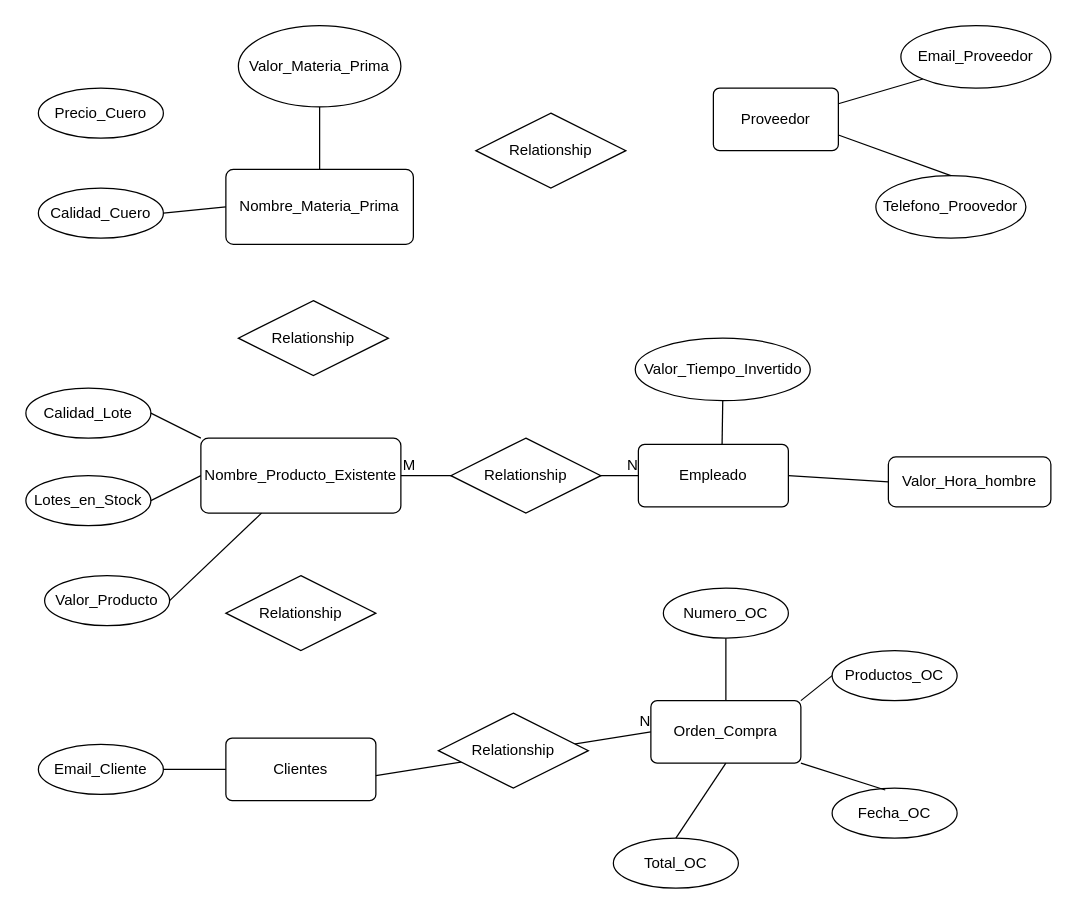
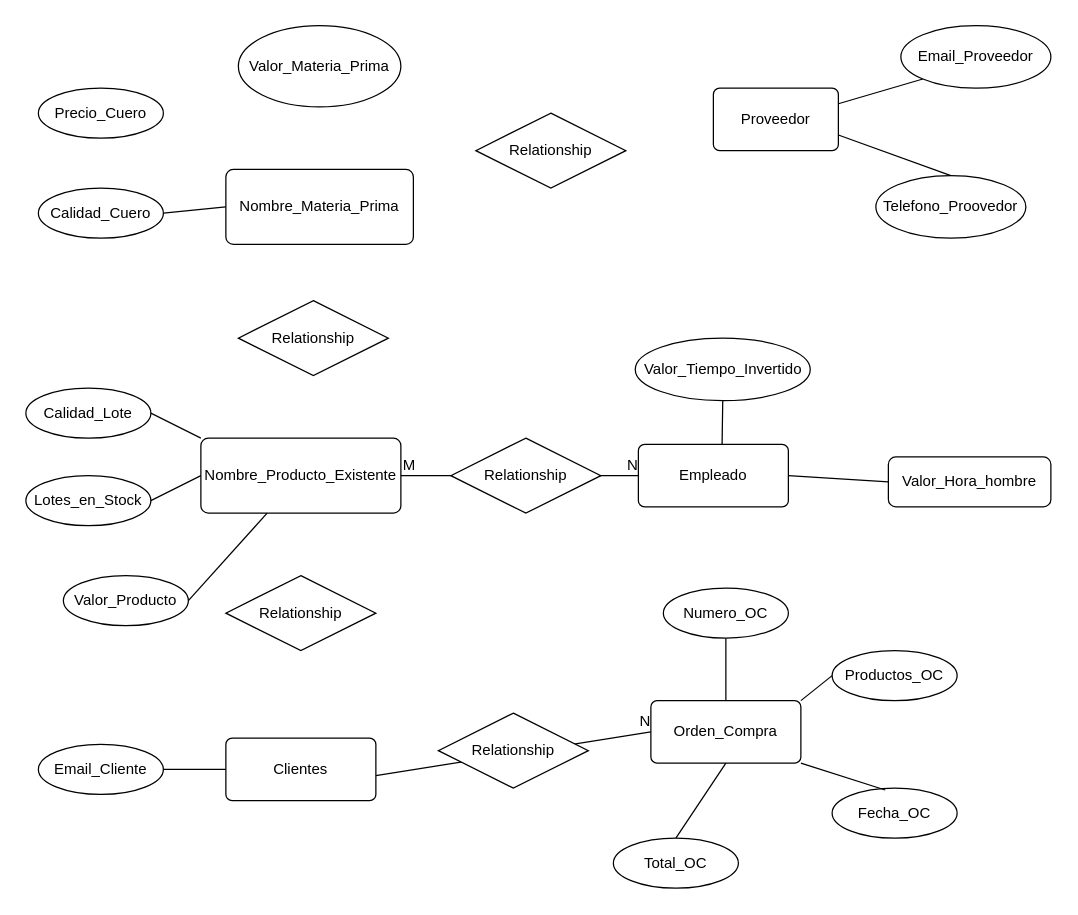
- <mxCell id="37" value="" style="endArrow=none;html=1;rounded=0;entryX=0.5;entryY=0;entryDx=0;entryDy=0;exitX=0.5;exitY=1;exitDx=0;exitDy=0;" edge="1" parent="1" source="7" target="5"><mxGeometry relative="1" as="geometry"><mxPoint x="150" y="190" as="sourcePoint" /><mxPoint x="200" y="185" as="targetPoint" /></mxGeometry></mxCell>
- <mxCell id="10" value="Valor_Producto" style="ellipse;whiteSpace=wrap;html=1;align=center;" vertex="1" parent="1"><mxGeometry x="35" y="460" width="100" height="40" as="geometry" /></mxCell>
+ <mxCell id="10" value="Valor_Producto" style="ellipse;whiteSpace=wrap;html=1;align=center;" vertex="1" parent="1"><mxGeometry x="50" y="460" width="100" height="40" as="geometry" /></mxCell>
